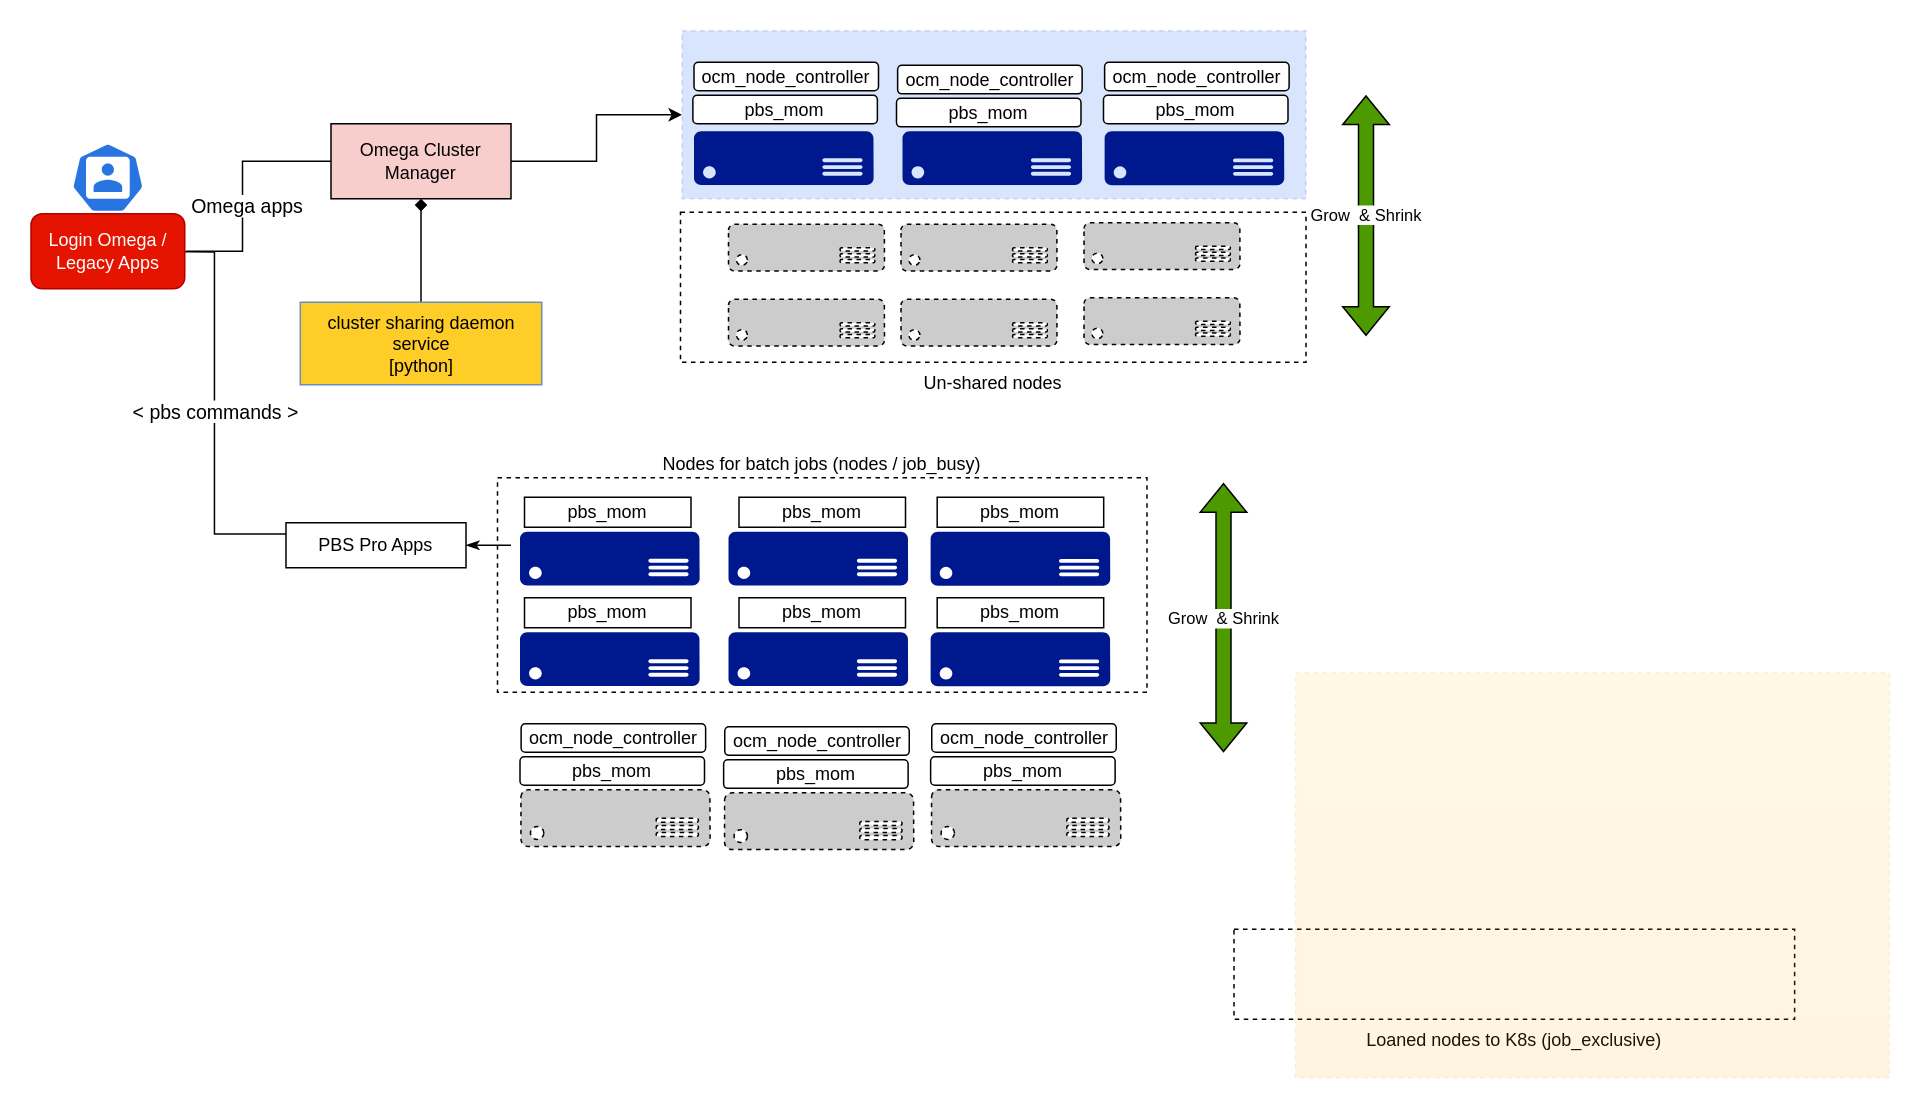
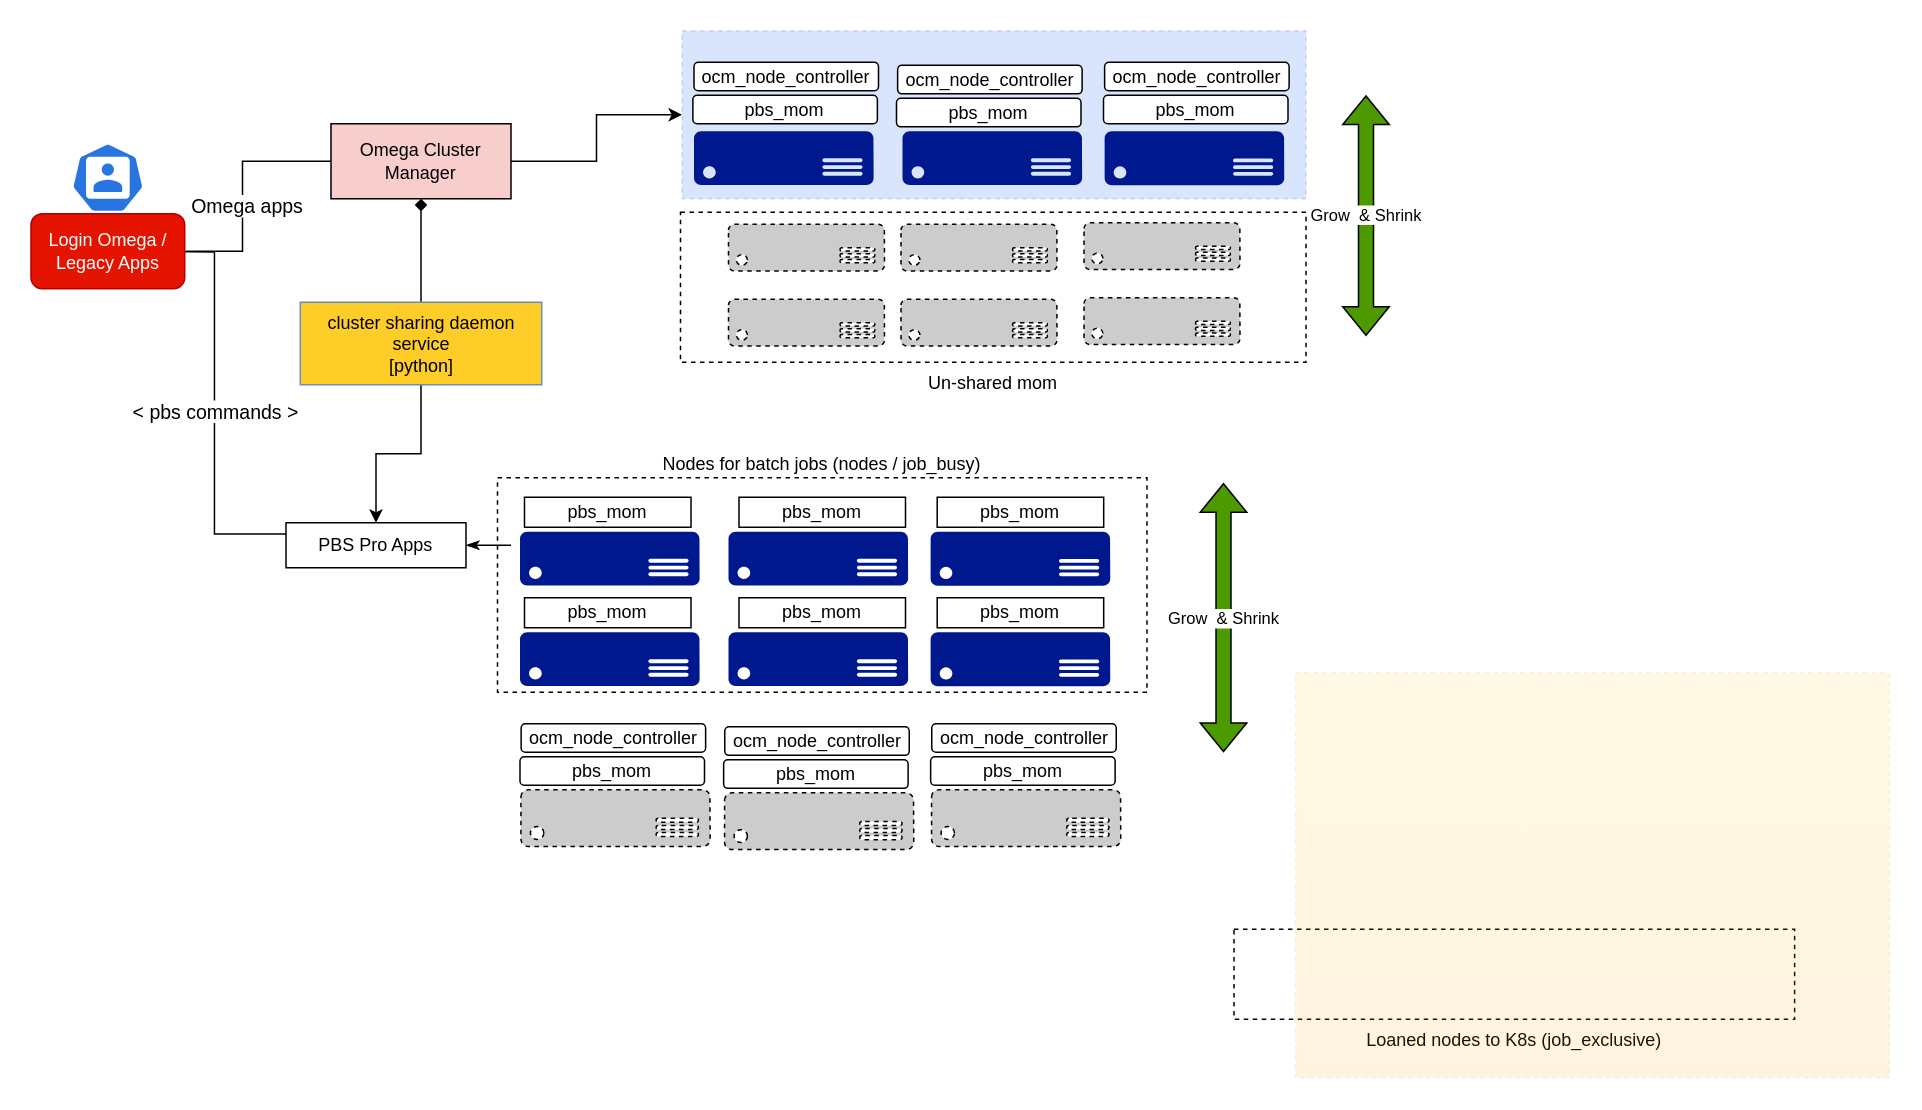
- <mxCell id="19" value="Un-shared nodes" style="rounded=0;whiteSpace=wrap;html=1;fillColor=none;dashed=1;labelPosition=center;verticalLabelPosition=bottom;align=center;verticalAlign=top;" parent="1" vertex="1"><mxGeometry x="453" y="141" width="417" height="100" as="geometry" /></mxCell>
+ <mxCell id="19" value="Un-shared mom" style="rounded=0;whiteSpace=wrap;html=1;fillColor=none;dashed=1;labelPosition=center;verticalLabelPosition=bottom;align=center;verticalAlign=top;" parent="1" vertex="1"><mxGeometry x="453" y="141" width="417" height="100" as="geometry" /></mxCell>
+ <mxCell id="46" value="" style="edgeStyle=orthogonalEdgeStyle;rounded=0;orthogonalLoop=1;jettySize=auto;html=1;" edge="1" parent="1" source="48" target="15"><mxGeometry relative="1" as="geometry" /></mxCell>
